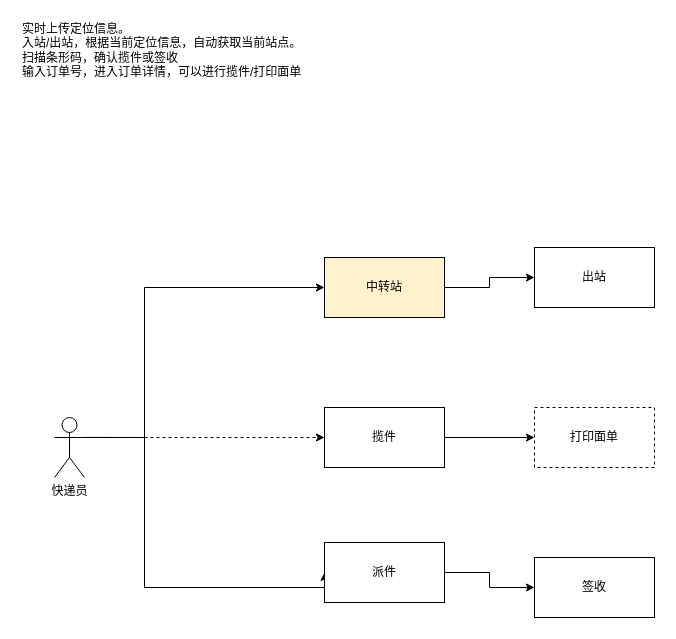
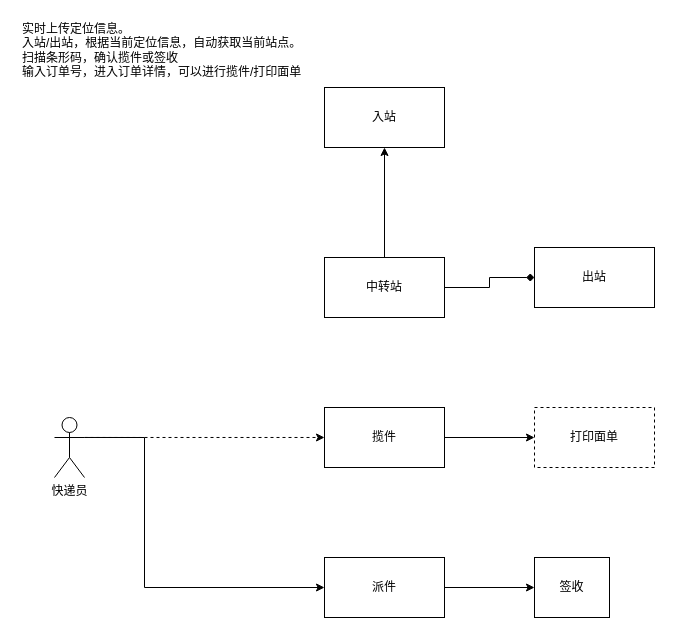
+ <mxCell id="9" value="入站&lt;br&gt;" style="rounded=0;whiteSpace=wrap;html=1;" parent="1" vertex="1"><mxGeometry x="324" y="87" width="120" height="60" as="geometry" /></mxCell>
+ <mxCell id="7" value="" style="edgeStyle=orthogonalEdgeStyle;rounded=0;orthogonalLoop=1;jettySize=auto;html=1;" parent="1" source="8" target="9" edge="1"><mxGeometry relative="1" as="geometry" /></mxCell>
- <mxCell id="5" value="" style="edgeStyle=orthogonalEdgeStyle;rounded=0;orthogonalLoop=1;jettySize=auto;html=1;" parent="1" source="8" target="6" edge="1"><mxGeometry relative="1" as="geometry" /></mxCell>
+ <mxCell id="5" value="" style="edgeStyle=orthogonalEdgeStyle;rounded=0;orthogonalLoop=1;jettySize=auto;html=1;endArrow=diamond;" parent="1" source="8" target="6" edge="1"><mxGeometry relative="1" as="geometry" /></mxCell>
- <mxCell id="4" value="" style="edgeStyle=orthogonalEdgeStyle;rounded=0;orthogonalLoop=1;jettySize=auto;html=1;exitX=1;exitY=0.333;exitDx=0;exitDy=0;exitPerimeter=0;" parent="1" source="17" target="8" edge="1"><mxGeometry relative="1" as="geometry"><mxPoint x="94" y="397" as="sourcePoint" /><Array as="points"><mxPoint x="144" y="437" /><mxPoint x="144" y="287" /></Array></mxGeometry></mxCell>
- <mxCell id="8" value="中转站" style="rounded=0;whiteSpace=wrap;html=1;fillColor=#fff2cc;" parent="1" vertex="1"><mxGeometry x="324" y="257" width="120" height="60" as="geometry" /></mxCell>
+ <mxCell id="8" value="中转站" style="rounded=0;whiteSpace=wrap;html=1;" parent="1" vertex="1"><mxGeometry x="324" y="257" width="120" height="60" as="geometry" /></mxCell>
- <mxCell id="11" value="派件" style="rounded=0;whiteSpace=wrap;html=1;" parent="1" vertex="1"><mxGeometry x="324" y="542" width="120" height="60" as="geometry" /></mxCell>
+ <mxCell id="11" value="派件" style="rounded=0;whiteSpace=wrap;html=1;" parent="1" vertex="1"><mxGeometry x="324" y="557" width="120" height="60" as="geometry" /></mxCell>
- <mxCell id="12" value="签收" style="rounded=0;whiteSpace=wrap;html=1;" parent="1" vertex="1"><mxGeometry x="534" y="557" width="120" height="60" as="geometry" /></mxCell>
+ <mxCell id="12" value="签收" style="rounded=0;whiteSpace=wrap;html=1;" parent="1" vertex="1"><mxGeometry x="534" y="557" width="75" height="60" as="geometry" /></mxCell>
